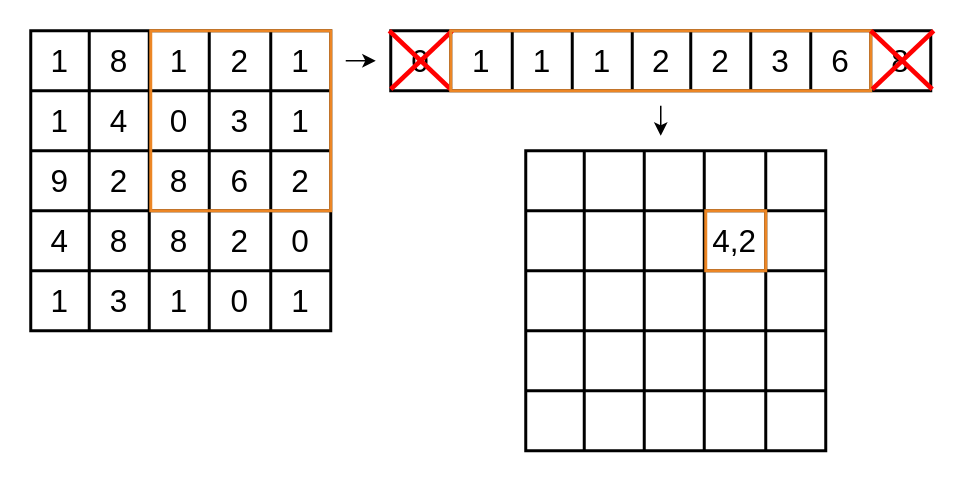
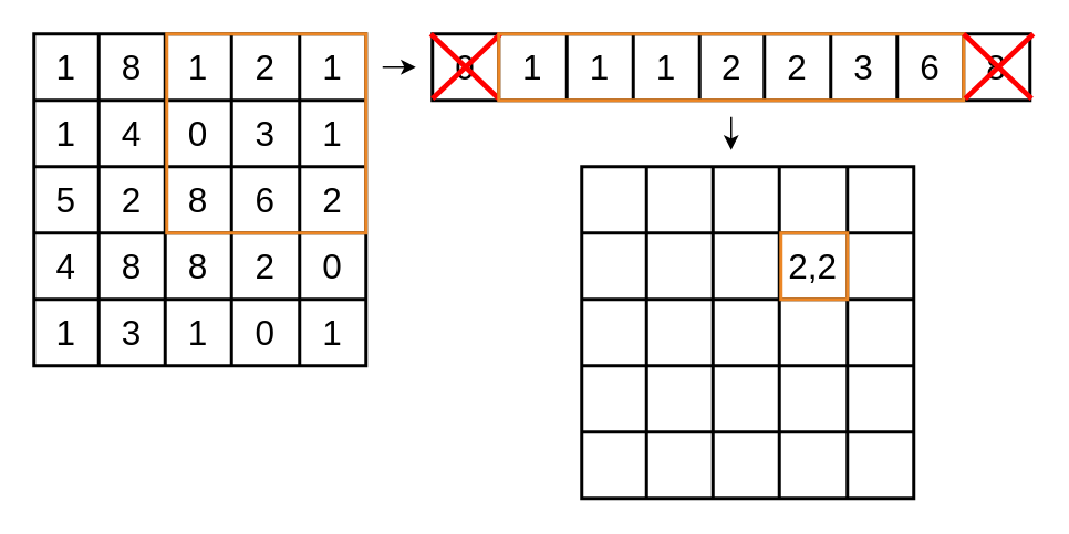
- <mxCell id="16" value="9" style="shape=partialRectangle;html=1;whiteSpace=wrap;connectable=0;fillColor=none;top=0;left=0;bottom=0;right=0;overflow=hidden;fontSize=21;strokeColor=#EC8625;" parent="15" vertex="1"><mxGeometry width="39" height="40" as="geometry" /></mxCell>
+ <mxCell id="16" value="5" style="shape=partialRectangle;html=1;whiteSpace=wrap;connectable=0;fillColor=none;top=0;left=0;bottom=0;right=0;overflow=hidden;fontSize=21;strokeColor=#EC8625;" parent="15" vertex="1"><mxGeometry width="39" height="40" as="geometry" /></mxCell>
- <mxCell id="60" value="4,2" style="shape=partialRectangle;html=1;whiteSpace=wrap;connectable=0;fillColor=none;top=0;left=0;bottom=0;right=0;overflow=hidden;fontSize=21;strokeColor=#EC8625;" parent="56" vertex="1"><mxGeometry x="119" width="41" height="40" as="geometry" /></mxCell>
+ <mxCell id="60" value="2,2" style="shape=partialRectangle;html=1;whiteSpace=wrap;connectable=0;fillColor=none;top=0;left=0;bottom=0;right=0;overflow=hidden;fontSize=21;strokeColor=#EC8625;" parent="56" vertex="1"><mxGeometry x="119" width="41" height="40" as="geometry" /></mxCell>
